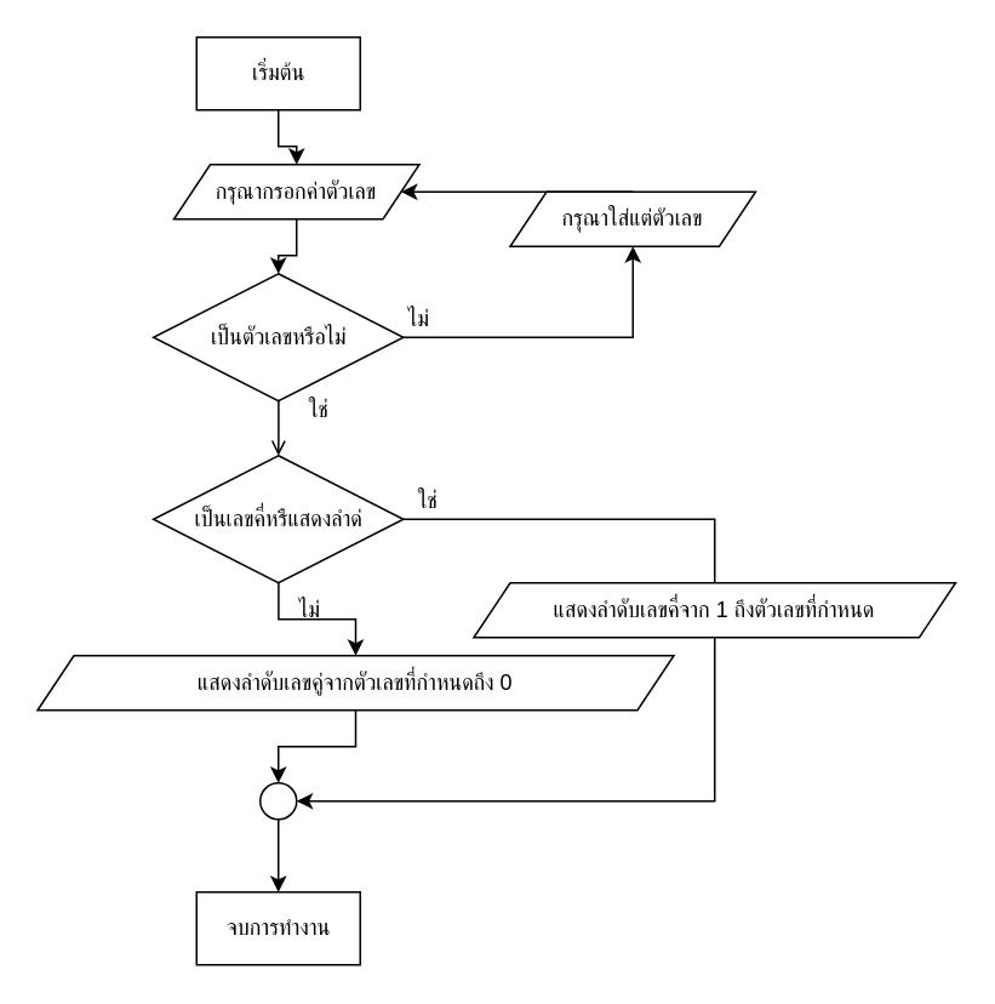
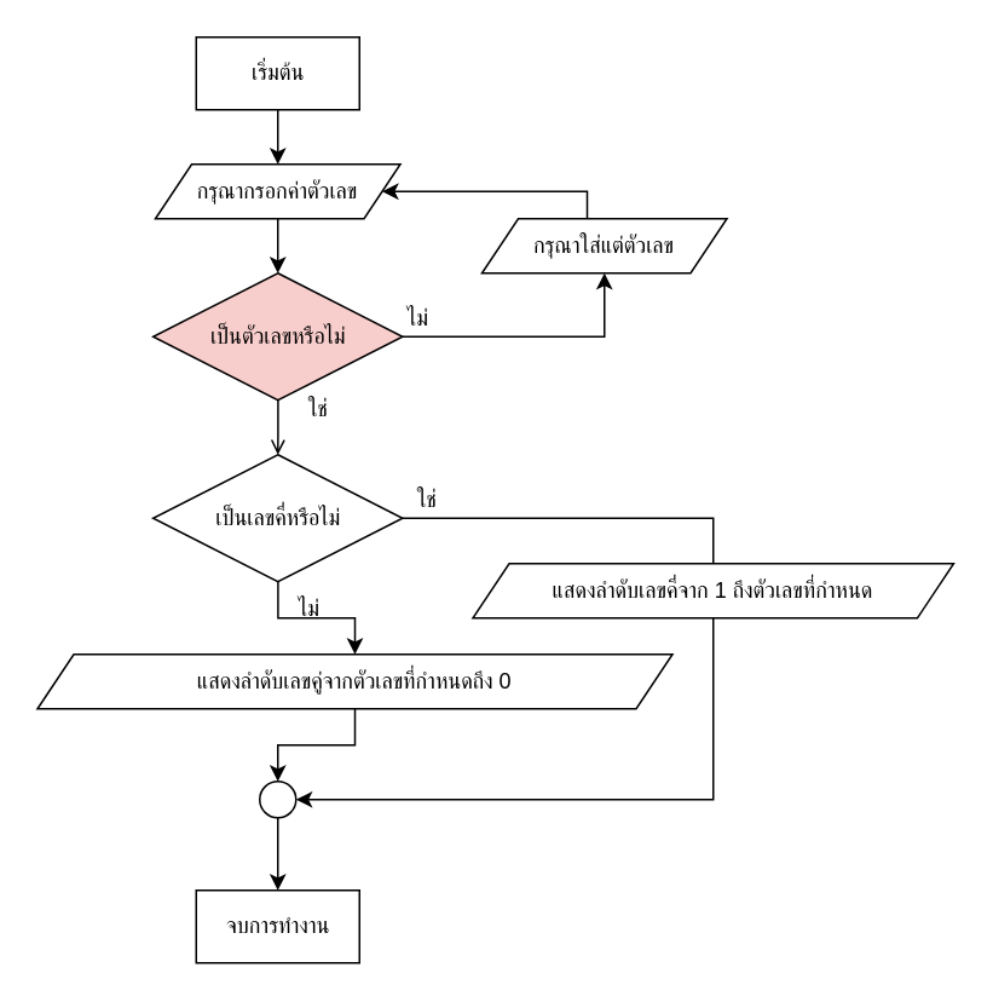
- <mxCell id="5" value="กรุณากรอกค่าตัวเลข" style="shape=parallelogram;perimeter=parallelogramPerimeter;whiteSpace=wrap;html=1;fixedSize=1;" vertex="1" parent="1"><mxGeometry x="95" y="90" width="135" height="30" as="geometry" /></mxCell>
+ <mxCell id="5" value="กรุณากรอกค่าตัวเลข" style="shape=parallelogram;perimeter=parallelogramPerimeter;whiteSpace=wrap;html=1;fixedSize=1;" vertex="1" parent="1"><mxGeometry x="85" y="90" width="135" height="30" as="geometry" /></mxCell>
- <mxCell id="10" value="กรุณาใส่แต่ตัวเลข" style="shape=parallelogram;perimeter=parallelogramPerimeter;whiteSpace=wrap;html=1;fixedSize=1;" vertex="1" parent="1"><mxGeometry x="280" y="105" width="135" height="30" as="geometry" /></mxCell>
+ <mxCell id="10" value="กรุณาใส่แต่ตัวเลข" style="shape=parallelogram;perimeter=parallelogramPerimeter;whiteSpace=wrap;html=1;fixedSize=1;" vertex="1" parent="1"><mxGeometry x="265" y="120" width="135" height="30" as="geometry" /></mxCell>
- <mxCell id="8" value="เป็นตัวเลขหรือไม่" style="rhombus;whiteSpace=wrap;html=1;" vertex="1" parent="1"><mxGeometry x="83.75" y="150" width="137.5" height="70" as="geometry" /></mxCell>
+ <mxCell id="8" value="เป็นตัวเลขหรือไม่" style="rhombus;whiteSpace=wrap;html=1;fillColor=#f8cecc;" vertex="1" parent="1"><mxGeometry x="83.75" y="150" width="137.5" height="70" as="geometry" /></mxCell>
- <mxCell id="15" value="เป็นเลขคี่หรืแสดงลำด่" style="rhombus;whiteSpace=wrap;html=1;" vertex="1" parent="1"><mxGeometry x="83.75" y="250" width="137.5" height="70" as="geometry" /></mxCell>
+ <mxCell id="15" value="เป็นเลขคี่หรือไม่" style="rhombus;whiteSpace=wrap;html=1;" vertex="1" parent="1"><mxGeometry x="83.75" y="250" width="137.5" height="70" as="geometry" /></mxCell>
- <mxCell id="17" value="แสดงลำดับเลขคี่จาก 1 ถึงตัวเลขที่กำหนด" style="shape=parallelogram;perimeter=parallelogramPerimeter;whiteSpace=wrap;html=1;fixedSize=1;" vertex="1" parent="1"><mxGeometry x="260" y="320" width="265" height="30" as="geometry" /></mxCell>
+ <mxCell id="17" value="แสดงลำดับเลขคี่จาก 1 ถึงตัวเลขที่กำหนด" style="shape=parallelogram;perimeter=parallelogramPerimeter;whiteSpace=wrap;html=1;fixedSize=1;" vertex="1" parent="1"><mxGeometry x="260" y="310" width="265" height="30" as="geometry" /></mxCell>
